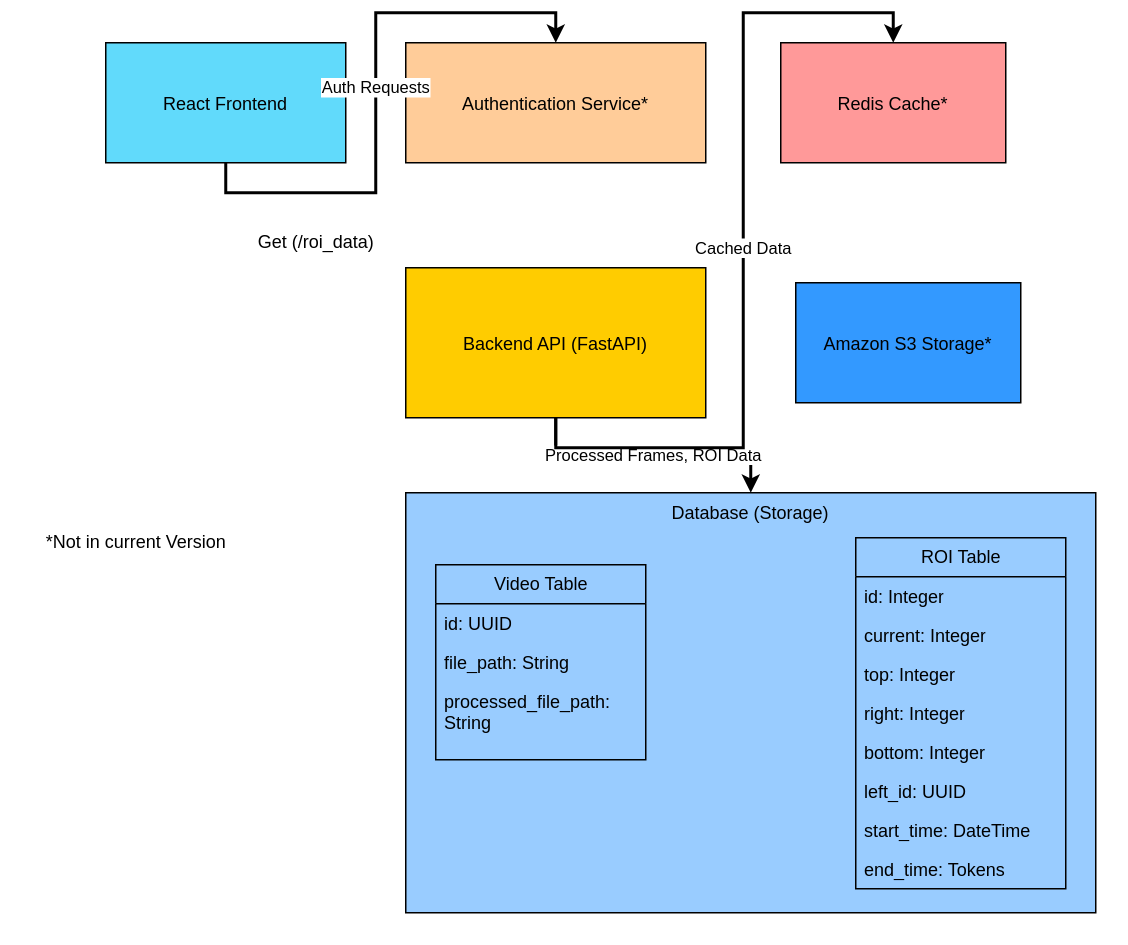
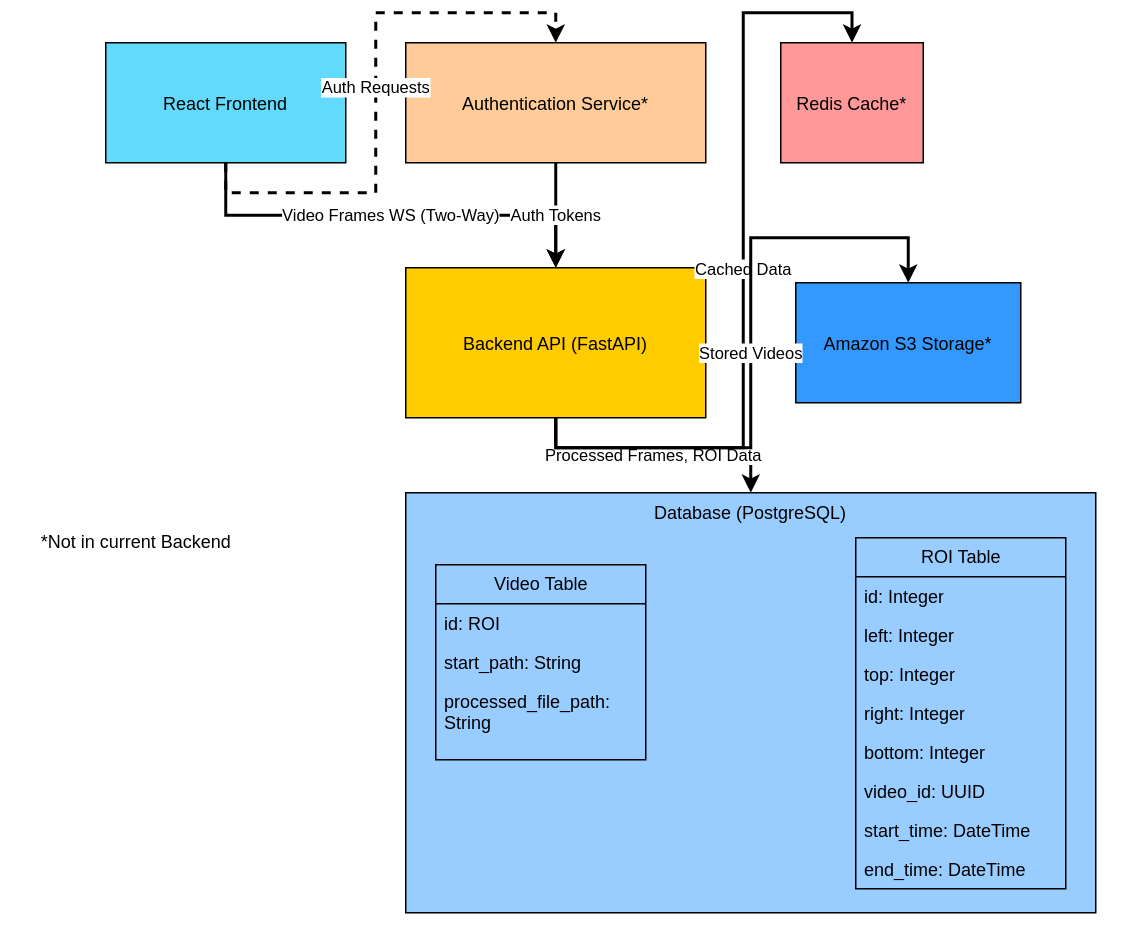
- <mxCell id="12" value="Auth Requests" style="edgeStyle=orthogonalEdgeStyle;rounded=0;orthogonalLoop=1;jettySize=auto;html=1;exitX=0.5;exitY=1;exitDx=0;exitDy=0;entryX=0.5;entryY=0;entryDx=0;entryDy=0;strokeColor=#000000;strokeWidth=2;" parent="1" source="2" target="6" edge="1"><mxGeometry relative="1" as="geometry" /></mxCell>
+ <mxCell id="12" value="Auth Requests" style="edgeStyle=orthogonalEdgeStyle;rounded=0;orthogonalLoop=1;jettySize=auto;html=1;exitX=0.5;exitY=1;exitDx=0;exitDy=0;entryX=0.5;entryY=0;entryDx=0;entryDy=0;strokeColor=#000000;strokeWidth=2;dashed=1;" parent="1" source="2" target="6" edge="1"><mxGeometry relative="1" as="geometry" /></mxCell>
- <mxCell id="4" value="Redis Cache*" style="shape=rectangle;fillColor=#ff9999;" parent="1" vertex="1"><mxGeometry x="520" y="20" width="150" height="80" as="geometry" /></mxCell>
+ <mxCell id="4" value="Redis Cache*" style="shape=rectangle;fillColor=#ff9999;" parent="1" vertex="1"><mxGeometry x="520" y="20" width="95" height="80" as="geometry" /></mxCell>
+ <mxCell id="13" value="Auth Tokens" style="edgeStyle=orthogonalEdgeStyle;rounded=0;orthogonalLoop=1;jettySize=auto;html=1;exitX=0.5;exitY=1;exitDx=0;exitDy=0;entryX=0.5;entryY=0;entryDx=0;entryDy=0;strokeColor=#000000;strokeWidth=2;" parent="1" source="6" target="3" edge="1"><mxGeometry relative="1" as="geometry" /></mxCell>
+ <mxCell id="8" value="Video Frames WS (Two-Way)" style="edgeStyle=orthogonalEdgeStyle;rounded=0;orthogonalLoop=1;jettySize=auto;html=1;exitX=0.5;exitY=1;exitDx=0;exitDy=0;entryX=0.5;entryY=0;entryDx=0;entryDy=0;strokeColor=#000000;strokeWidth=2;" parent="1" source="2" target="3" edge="1"><mxGeometry relative="1" as="geometry" /></mxCell>
+ <mxCell id="11" value="Stored Videos" style="edgeStyle=orthogonalEdgeStyle;rounded=0;orthogonalLoop=1;jettySize=auto;html=1;exitX=0.5;exitY=1;exitDx=0;exitDy=0;entryX=0.5;entryY=0;entryDx=0;entryDy=0;strokeColor=#000000;strokeWidth=2;" parent="1" source="3" target="5" edge="1"><mxGeometry relative="1" as="geometry" /></mxCell>
- <mxCell id="28" value="Get (/roi_data)" style="text;html=1;align=center;verticalAlign=middle;resizable=0;points=[];autosize=1;strokeColor=none;fillColor=none;" parent="1" vertex="1"><mxGeometry x="160" y="138" width="100" height="30" as="geometry" /></mxCell>
- <mxCell id="7" value="Database (Storage)" style="shape=rectangle;fillColor=#99ccff;verticalAlign=top;" parent="1" vertex="1"><mxGeometry x="270" y="320" width="460" height="280" as="geometry" /></mxCell>
+ <mxCell id="7" value="Database (PostgreSQL)" style="shape=rectangle;fillColor=#99ccff;verticalAlign=top;" parent="1" vertex="1"><mxGeometry x="270" y="320" width="460" height="280" as="geometry" /></mxCell>
- <mxCell id="27" value="*Not in current Version" style="text;html=1;align=center;verticalAlign=middle;resizable=0;points=[];autosize=1;strokeColor=none;fillColor=none;" parent="1" vertex="1"><mxGeometry x="20" y="338" width="140" height="30" as="geometry" /></mxCell>
+ <mxCell id="27" value="*Not in current Backend" style="text;html=1;align=center;verticalAlign=middle;resizable=0;points=[];autosize=1;strokeColor=none;fillColor=none;" parent="1" vertex="1"><mxGeometry x="20" y="338" width="140" height="30" as="geometry" /></mxCell>
- <mxCell id="15" value="id: UUID" style="text;strokeColor=none;fillColor=none;align=left;verticalAlign=top;spacingLeft=4;spacingRight=4;overflow=hidden;rotatable=0;points=[[0,0.5],[1,0.5]];portConstraint=eastwest;whiteSpace=wrap;html=1;" parent="14" vertex="1"><mxGeometry y="26" width="140" height="26" as="geometry" /></mxCell>
+ <mxCell id="15" value="id: ROI" style="text;strokeColor=none;fillColor=none;align=left;verticalAlign=top;spacingLeft=4;spacingRight=4;overflow=hidden;rotatable=0;points=[[0,0.5],[1,0.5]];portConstraint=eastwest;whiteSpace=wrap;html=1;" parent="14" vertex="1"><mxGeometry y="26" width="140" height="26" as="geometry" /></mxCell>
- <mxCell id="20" value="current: Integer" style="text;strokeColor=none;fillColor=none;align=left;verticalAlign=top;spacingLeft=4;spacingRight=4;overflow=hidden;rotatable=0;points=[[0,0.5],[1,0.5]];portConstraint=eastwest;whiteSpace=wrap;html=1;" parent="18" vertex="1"><mxGeometry y="52" width="140" height="26" as="geometry" /></mxCell>
+ <mxCell id="20" value="left: Integer" style="text;strokeColor=none;fillColor=none;align=left;verticalAlign=top;spacingLeft=4;spacingRight=4;overflow=hidden;rotatable=0;points=[[0,0.5],[1,0.5]];portConstraint=eastwest;whiteSpace=wrap;html=1;" parent="18" vertex="1"><mxGeometry y="52" width="140" height="26" as="geometry" /></mxCell>
- <mxCell id="16" value="file_path: String" style="text;strokeColor=none;fillColor=none;align=left;verticalAlign=top;spacingLeft=4;spacingRight=4;overflow=hidden;rotatable=0;points=[[0,0.5],[1,0.5]];portConstraint=eastwest;whiteSpace=wrap;html=1;" parent="14" vertex="1"><mxGeometry y="52" width="140" height="26" as="geometry" /></mxCell>
+ <mxCell id="16" value="start_path: String" style="text;strokeColor=none;fillColor=none;align=left;verticalAlign=top;spacingLeft=4;spacingRight=4;overflow=hidden;rotatable=0;points=[[0,0.5],[1,0.5]];portConstraint=eastwest;whiteSpace=wrap;html=1;" parent="14" vertex="1"><mxGeometry y="52" width="140" height="26" as="geometry" /></mxCell>
- <mxCell id="24" value="left_id: UUID" style="text;strokeColor=none;fillColor=none;align=left;verticalAlign=top;spacingLeft=4;spacingRight=4;overflow=hidden;rotatable=0;points=[[0,0.5],[1,0.5]];portConstraint=eastwest;whiteSpace=wrap;html=1;" parent="18" vertex="1"><mxGeometry y="156" width="140" height="26" as="geometry" /></mxCell>
+ <mxCell id="24" value="video_id: UUID" style="text;strokeColor=none;fillColor=none;align=left;verticalAlign=top;spacingLeft=4;spacingRight=4;overflow=hidden;rotatable=0;points=[[0,0.5],[1,0.5]];portConstraint=eastwest;whiteSpace=wrap;html=1;" parent="18" vertex="1"><mxGeometry y="156" width="140" height="26" as="geometry" /></mxCell>
- <mxCell id="26" value="end_time: Tokens" style="text;strokeColor=none;fillColor=none;align=left;verticalAlign=top;spacingLeft=4;spacingRight=4;overflow=hidden;rotatable=0;points=[[0,0.5],[1,0.5]];portConstraint=eastwest;whiteSpace=wrap;html=1;" parent="18" vertex="1"><mxGeometry y="208" width="140" height="26" as="geometry" /></mxCell>
+ <mxCell id="26" value="end_time: DateTime" style="text;strokeColor=none;fillColor=none;align=left;verticalAlign=top;spacingLeft=4;spacingRight=4;overflow=hidden;rotatable=0;points=[[0,0.5],[1,0.5]];portConstraint=eastwest;whiteSpace=wrap;html=1;" parent="18" vertex="1"><mxGeometry y="208" width="140" height="26" as="geometry" /></mxCell>
